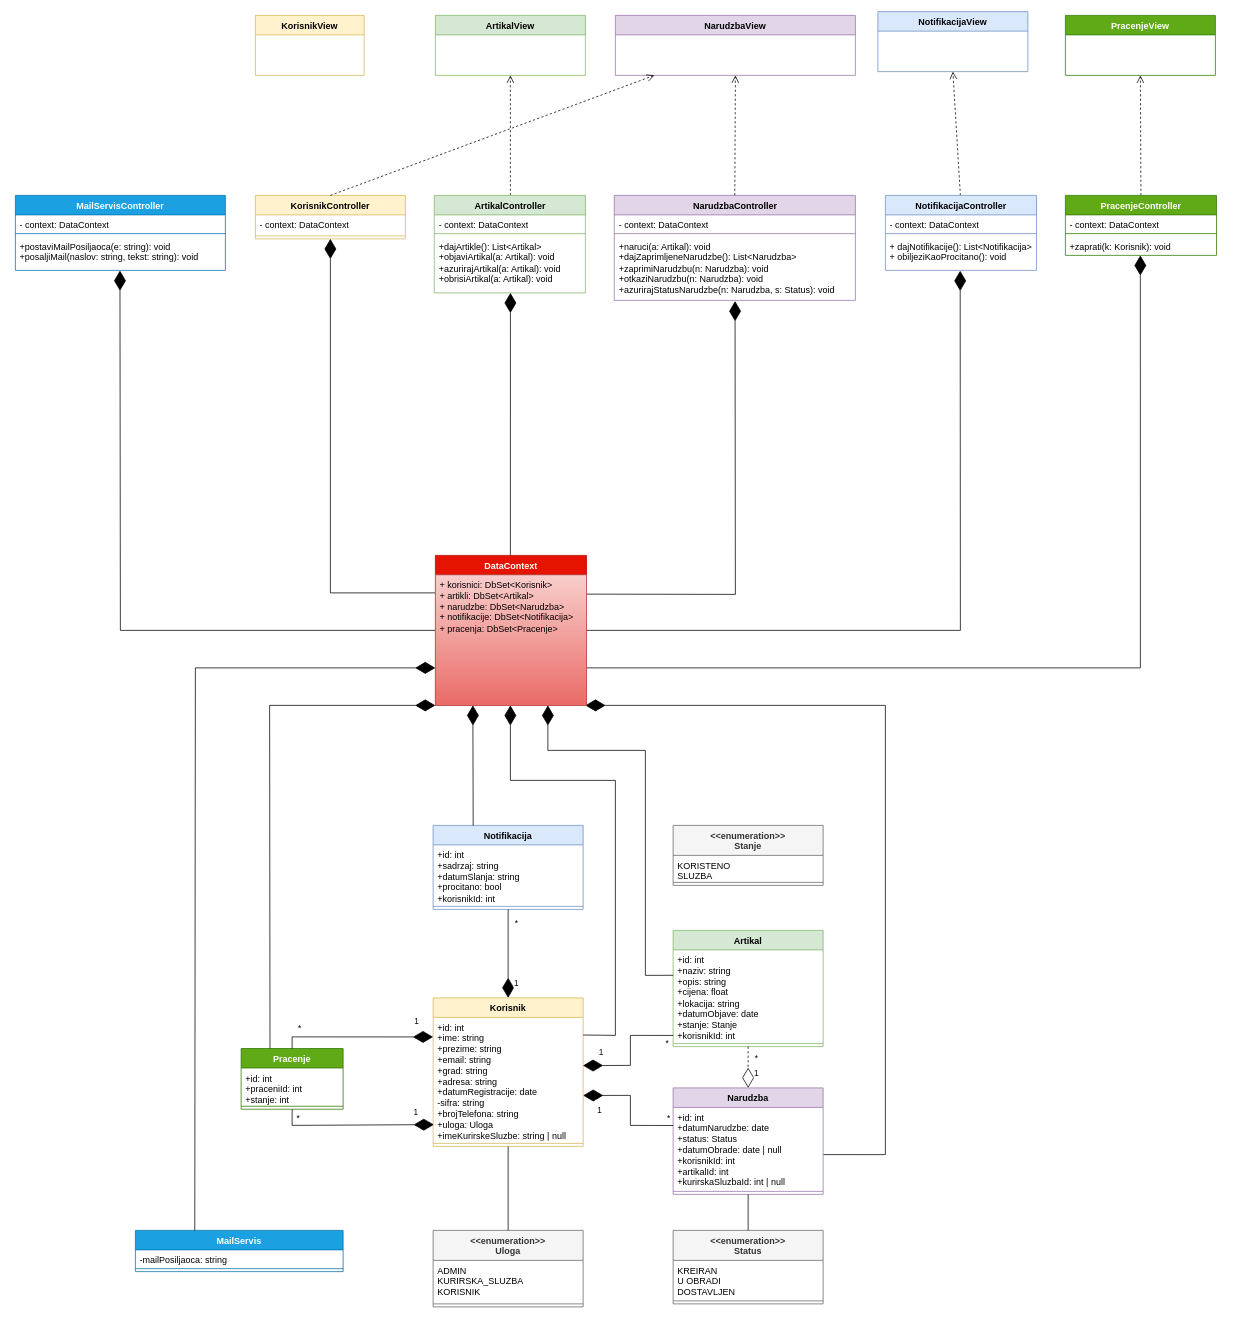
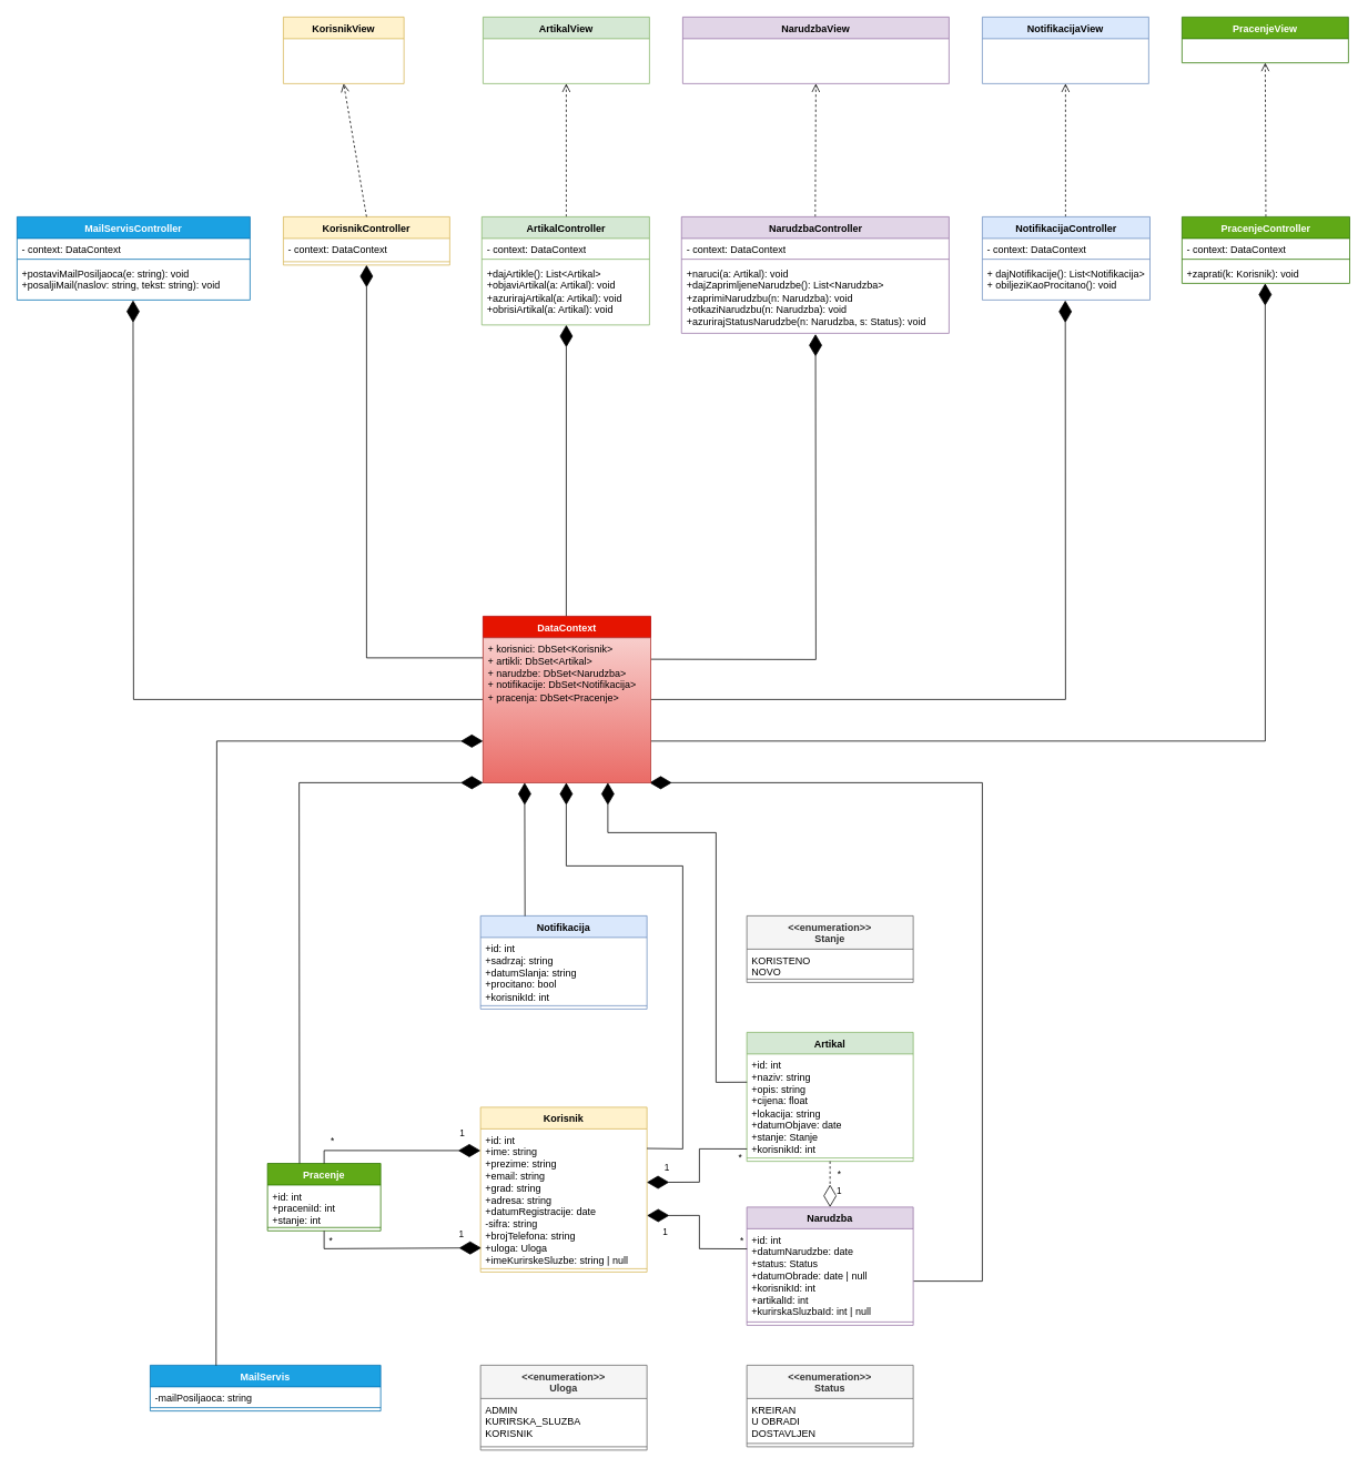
- <mxCell id="52" value="NotifikacijaView" style="swimlane;fontStyle=1;align=center;verticalAlign=top;childLayout=stackLayout;horizontal=1;startSize=26;horizontalStack=0;resizeParent=1;resizeParentMax=0;resizeLast=0;collapsible=1;marginBottom=0;whiteSpace=wrap;html=1;fillColor=#dae8fc;strokeColor=#6c8ebf;" parent="1" vertex="1"><mxGeometry x="1170" y="15" width="200" height="80" as="geometry" /></mxCell>
+ <mxCell id="52" value="NotifikacijaView" style="swimlane;fontStyle=1;align=center;verticalAlign=top;childLayout=stackLayout;horizontal=1;startSize=26;horizontalStack=0;resizeParent=1;resizeParentMax=0;resizeLast=0;collapsible=1;marginBottom=0;whiteSpace=wrap;html=1;fillColor=#dae8fc;strokeColor=#6c8ebf;" parent="1" vertex="1"><mxGeometry x="1180" y="20" width="200" height="80" as="geometry" /></mxCell>
- <mxCell id="53" value="PracenjeView" style="swimlane;fontStyle=1;align=center;verticalAlign=top;childLayout=stackLayout;horizontal=1;startSize=26;horizontalStack=0;resizeParent=1;resizeParentMax=0;resizeLast=0;collapsible=1;marginBottom=0;whiteSpace=wrap;html=1;fillColor=#60a917;strokeColor=#2D7600;fontColor=#ffffff;" parent="1" vertex="1"><mxGeometry x="1420" y="20" width="200" height="80" as="geometry"><mxRectangle x="116" y="602" width="90" height="26" as="alternateBounds" /></mxGeometry></mxCell>
+ <mxCell id="53" value="PracenjeView" style="swimlane;fontStyle=1;align=center;verticalAlign=top;childLayout=stackLayout;horizontal=1;startSize=26;horizontalStack=0;resizeParent=1;resizeParentMax=0;resizeLast=0;collapsible=1;marginBottom=0;whiteSpace=wrap;html=1;fillColor=#60a917;strokeColor=#2D7600;fontColor=#ffffff;" parent="1" vertex="1"><mxGeometry x="1420" y="20" width="200" height="55" as="geometry"><mxRectangle x="116" y="602" width="90" height="26" as="alternateBounds" /></mxGeometry></mxCell>
- <mxCell id="74" value="" style="html=1;verticalAlign=bottom;endArrow=open;dashed=1;endSize=8;curved=0;rounded=0;exitX=0.5;exitY=0;exitDx=0;exitDy=0;" parent="1" source="58" target="51" edge="1"><mxGeometry relative="1" as="geometry"><mxPoint x="499.17" y="250" as="sourcePoint" /><mxPoint x="499.17" y="110" as="targetPoint" /></mxGeometry></mxCell>
+ <mxCell id="74" value="" style="html=1;verticalAlign=bottom;endArrow=open;dashed=1;endSize=8;curved=0;rounded=0;entryX=0.5;entryY=1;entryDx=0;entryDy=0;exitX=0.5;exitY=0;exitDx=0;exitDy=0;" parent="1" source="58" target="49" edge="1"><mxGeometry relative="1" as="geometry"><mxPoint x="499.17" y="250" as="sourcePoint" /><mxPoint x="499.17" y="110" as="targetPoint" /></mxGeometry></mxCell>
- <mxCell id="18" value="KORISTENO&lt;div&gt;SLUZBA&lt;/div&gt;" style="text;strokeColor=none;fillColor=none;align=left;verticalAlign=top;spacingLeft=4;spacingRight=4;overflow=hidden;rotatable=0;points=[[0,0.5],[1,0.5]];portConstraint=eastwest;whiteSpace=wrap;html=1;" parent="17" vertex="1"><mxGeometry y="40" width="200" height="32" as="geometry" /></mxCell>
+ <mxCell id="18" value="KORISTENO&lt;div&gt;NOVO&lt;/div&gt;" style="text;strokeColor=none;fillColor=none;align=left;verticalAlign=top;spacingLeft=4;spacingRight=4;overflow=hidden;rotatable=0;points=[[0,0.5],[1,0.5]];portConstraint=eastwest;whiteSpace=wrap;html=1;" parent="17" vertex="1"><mxGeometry y="40" width="200" height="32" as="geometry" /></mxCell>
- <mxCell id="31" value="" style="endArrow=diamondThin;endFill=1;endSize=24;html=1;rounded=0;exitX=0.5;exitY=1;exitDx=0;exitDy=0;" parent="1" source="14" target="11" edge="1"><mxGeometry width="160" relative="1" as="geometry"><mxPoint x="727" y="1450" as="sourcePoint" /><mxPoint x="887" y="1450" as="targetPoint" /></mxGeometry></mxCell>
- <mxCell id="32" value="*" style="edgeLabel;html=1;align=center;verticalAlign=middle;resizable=0;points=[];" parent="31" vertex="1" connectable="0"><mxGeometry x="-0.503" relative="1" as="geometry"><mxPoint x="10" y="-11" as="offset" /></mxGeometry></mxCell>
- <mxCell id="33" value="1" style="edgeLabel;html=1;align=center;verticalAlign=middle;resizable=0;points=[];" parent="31" vertex="1" connectable="0"><mxGeometry x="0.185" relative="1" as="geometry"><mxPoint x="10" y="28" as="offset" /></mxGeometry></mxCell>
- <mxCell id="30" value="" style="endArrow=none;html=1;rounded=0;exitX=0.5;exitY=0;exitDx=0;exitDy=0;entryX=0.5;entryY=1;entryDx=0;entryDy=0;" parent="1" source="2" target="11" edge="1"><mxGeometry width="50" height="50" relative="1" as="geometry"><mxPoint x="777" y="1480" as="sourcePoint" /><mxPoint x="827" y="1430" as="targetPoint" /></mxGeometry></mxCell>
- <mxCell id="29" value="" style="endArrow=none;html=1;rounded=0;exitX=0.5;exitY=0;exitDx=0;exitDy=0;entryX=0.5;entryY=1;entryDx=0;entryDy=0;" parent="1" source="26" target="23" edge="1"><mxGeometry width="50" height="50" relative="1" as="geometry"><mxPoint x="777" y="1480" as="sourcePoint" /><mxPoint x="827" y="1430" as="targetPoint" /></mxGeometry></mxCell>
